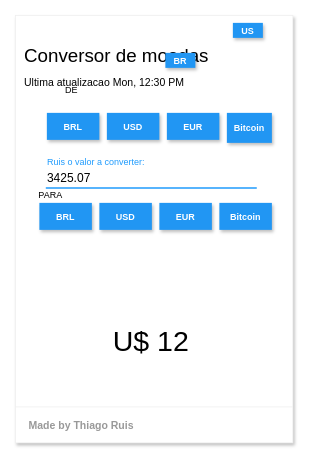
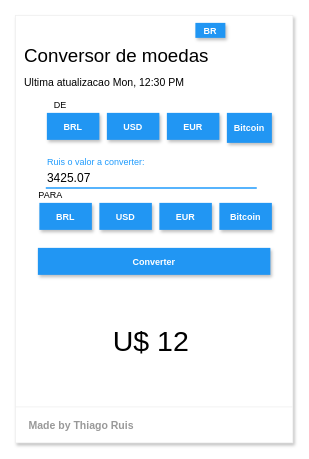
- <mxCell id="23" value="US" style="dashed=0;align=center;fontSize=12;shape=rect;fillColor=#2196F3;strokeColor=none;fontStyle=1;shadow=1;fontColor=#ffffff;" vertex="1" parent="1"><mxGeometry x="310" y="30" width="40" height="20" as="geometry" /></mxCell>
- <mxCell id="22" value="BR" style="dashed=0;align=center;fontSize=12;shape=rect;fillColor=#2196F3;strokeColor=none;fontStyle=1;shadow=1;fontColor=#ffffff;" vertex="1" parent="1"><mxGeometry x="220" y="70" width="40" height="20" as="geometry" /></mxCell>
+ <mxCell id="22" value="BR" style="dashed=0;align=center;fontSize=12;shape=rect;fillColor=#2196F3;strokeColor=none;fontStyle=1;shadow=1;fontColor=#ffffff;" vertex="1" parent="1"><mxGeometry x="260" y="30" width="40" height="20" as="geometry" /></mxCell>
- <mxCell id="13" value="DE" style="text;html=1;strokeColor=none;fillColor=none;align=center;verticalAlign=middle;whiteSpace=wrap;rounded=0;" vertex="1" parent="2"><mxGeometry x="55" y="90" width="40" height="20" as="geometry" /></mxCell>
+ <mxCell id="13" value="DE" style="text;html=1;strokeColor=none;fillColor=none;align=center;verticalAlign=middle;whiteSpace=wrap;rounded=0;" vertex="1" parent="2"><mxGeometry x="40" y="110" width="40" height="20" as="geometry" /></mxCell>
+ <mxCell id="24" value="Converter" style="dashed=0;align=center;fontSize=12;shape=rect;fillColor=#2196F3;strokeColor=none;fontStyle=1;shadow=1;fontColor=#ffffff;" vertex="1" parent="1"><mxGeometry x="50" y="330" width="310" height="36" as="geometry" /></mxCell>
